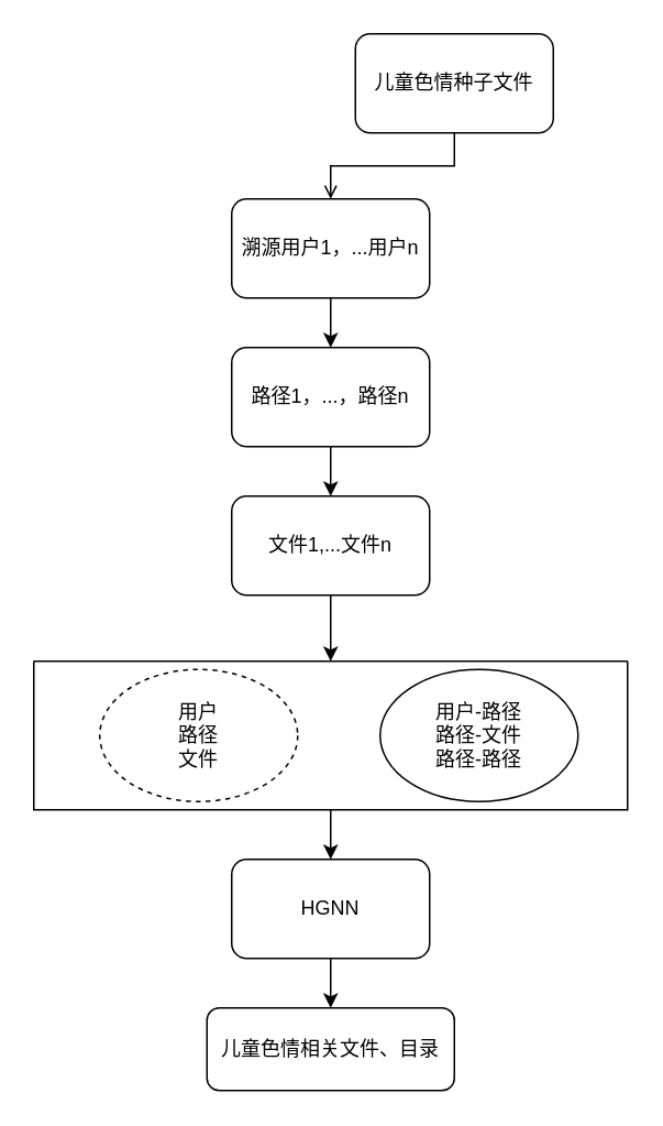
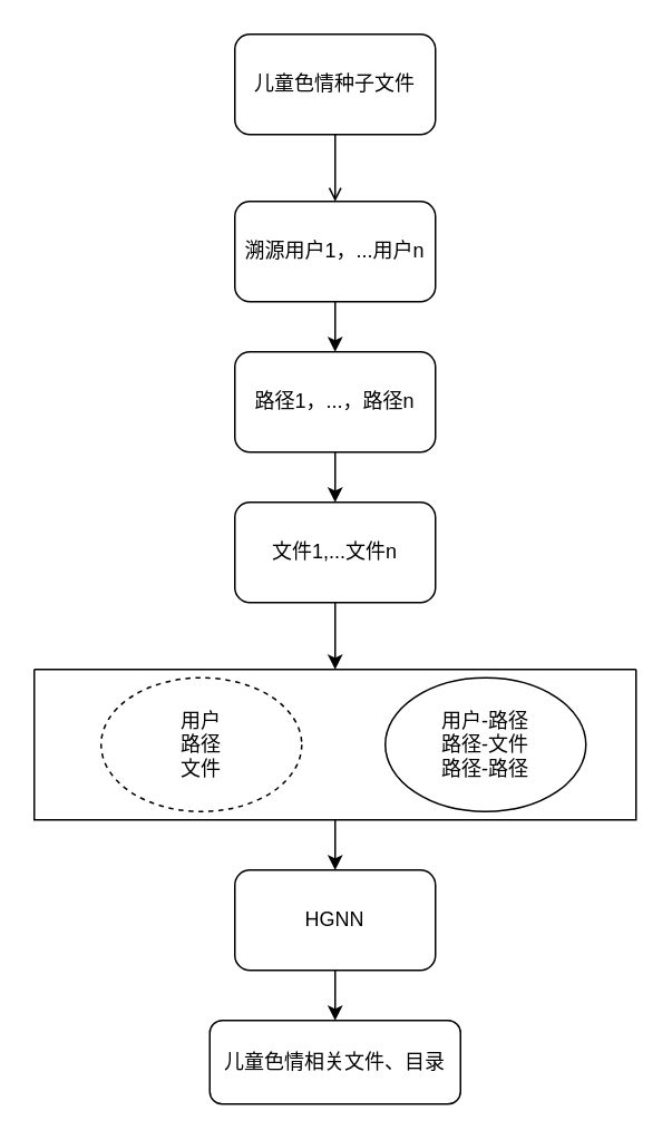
- <mxCell id="3" value="儿童色情种子文件" style="rounded=1;whiteSpace=wrap;html=1;" vertex="1" parent="1"><mxGeometry x="215" y="20" width="120" height="60" as="geometry" /></mxCell>
+ <mxCell id="3" value="儿童色情种子文件" style="rounded=1;whiteSpace=wrap;html=1;" vertex="1" parent="1"><mxGeometry x="140" y="20" width="120" height="60" as="geometry" /></mxCell>
